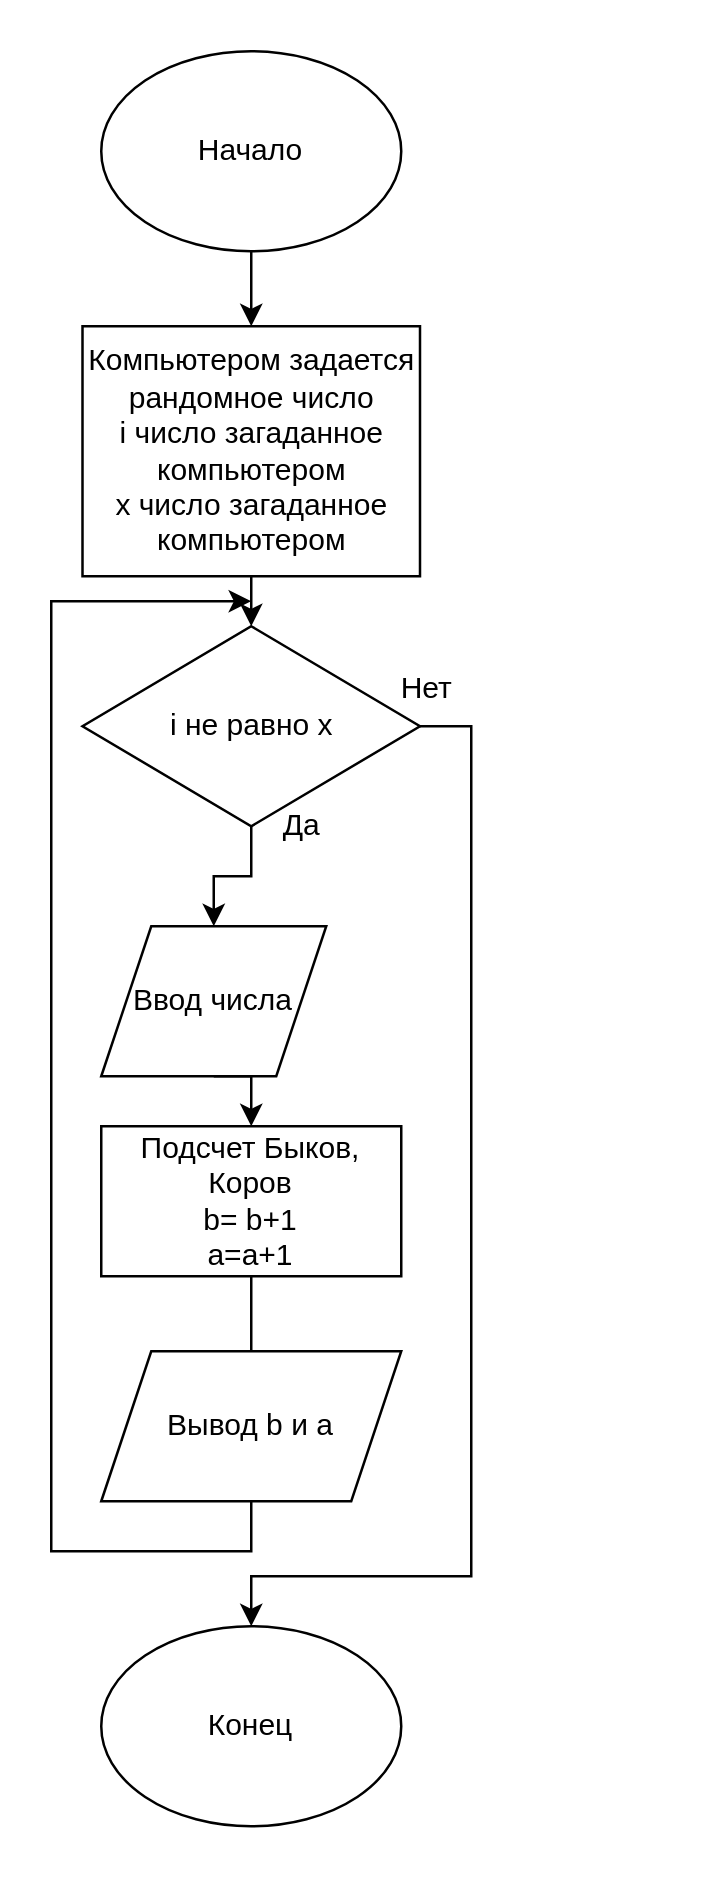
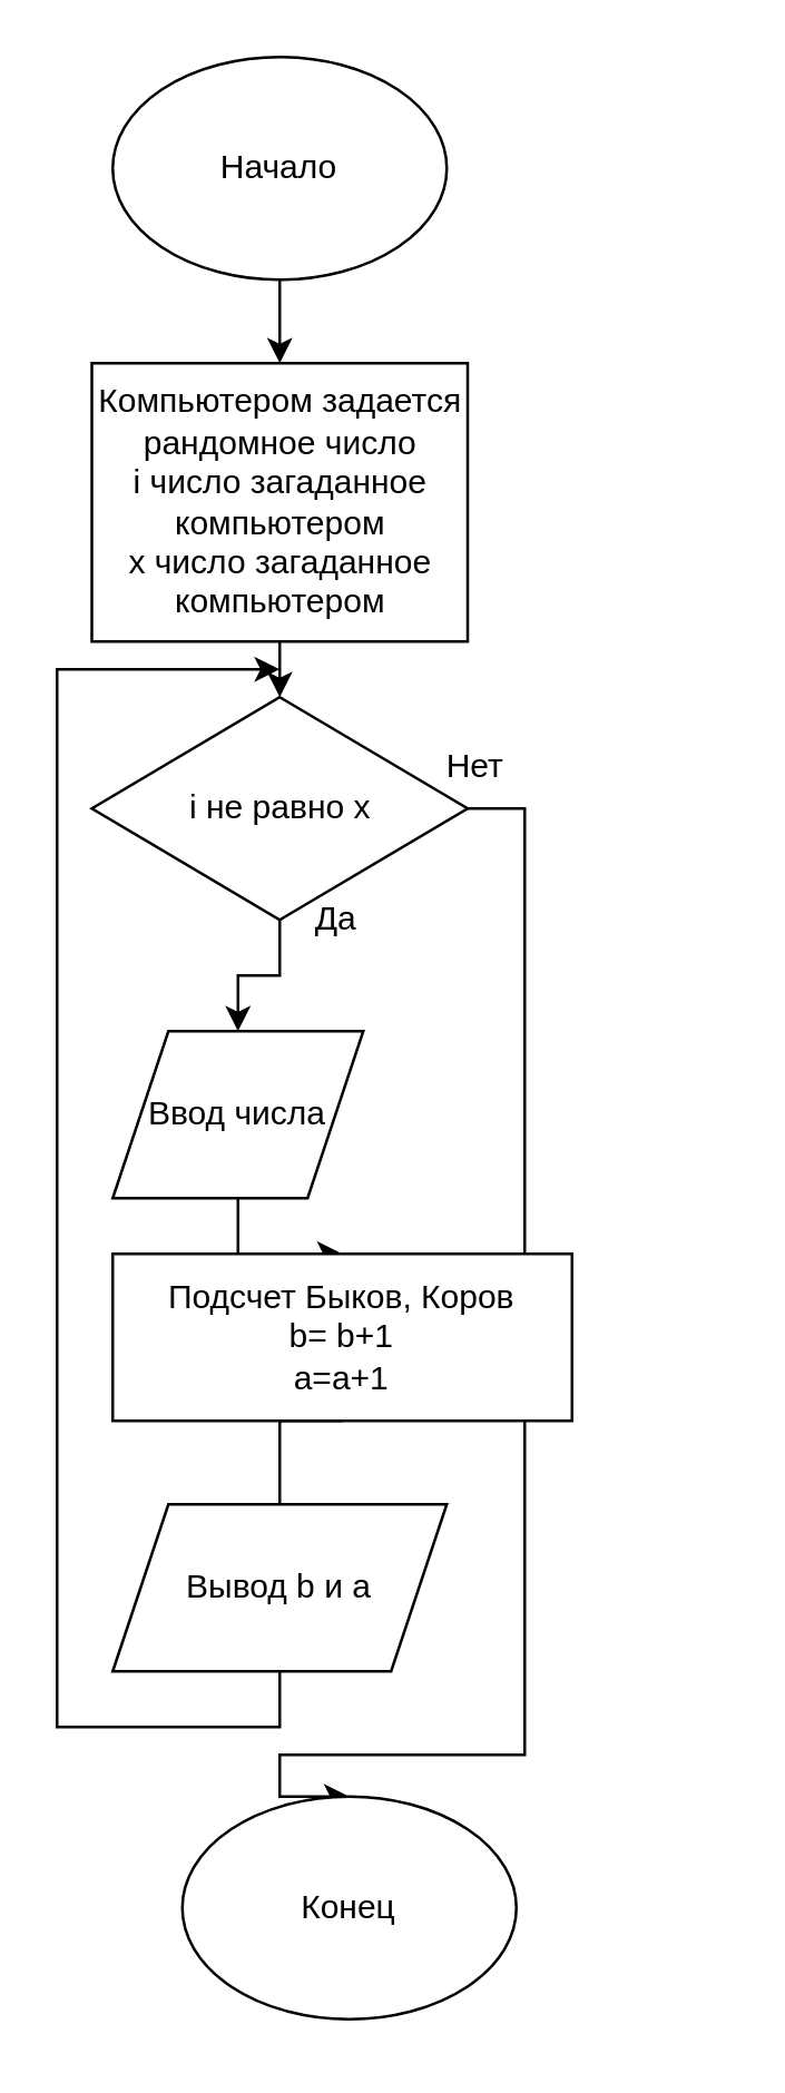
- <mxCell id="13" value="Подсчет Быков, Коров&lt;br&gt;b= b+1&lt;br&gt;a=a+1" style="rounded=0;whiteSpace=wrap;html=1;" parent="1" vertex="1"><mxGeometry x="40" y="450" width="120" height="60" as="geometry" /></mxCell>
+ <mxCell id="13" value="Подсчет Быков, Коров&lt;br&gt;b= b+1&lt;br&gt;a=a+1" style="rounded=0;whiteSpace=wrap;html=1;" parent="1" vertex="1"><mxGeometry x="40" y="450" width="165" height="60" as="geometry" /></mxCell>
- <mxCell id="9" value="Конец" style="ellipse;whiteSpace=wrap;html=1;" parent="1" vertex="1"><mxGeometry x="40" y="650" width="120" height="80" as="geometry" /></mxCell>
+ <mxCell id="9" value="Конец" style="ellipse;whiteSpace=wrap;html=1;" parent="1" vertex="1"><mxGeometry x="65" y="645" width="120" height="80" as="geometry" /></mxCell>
